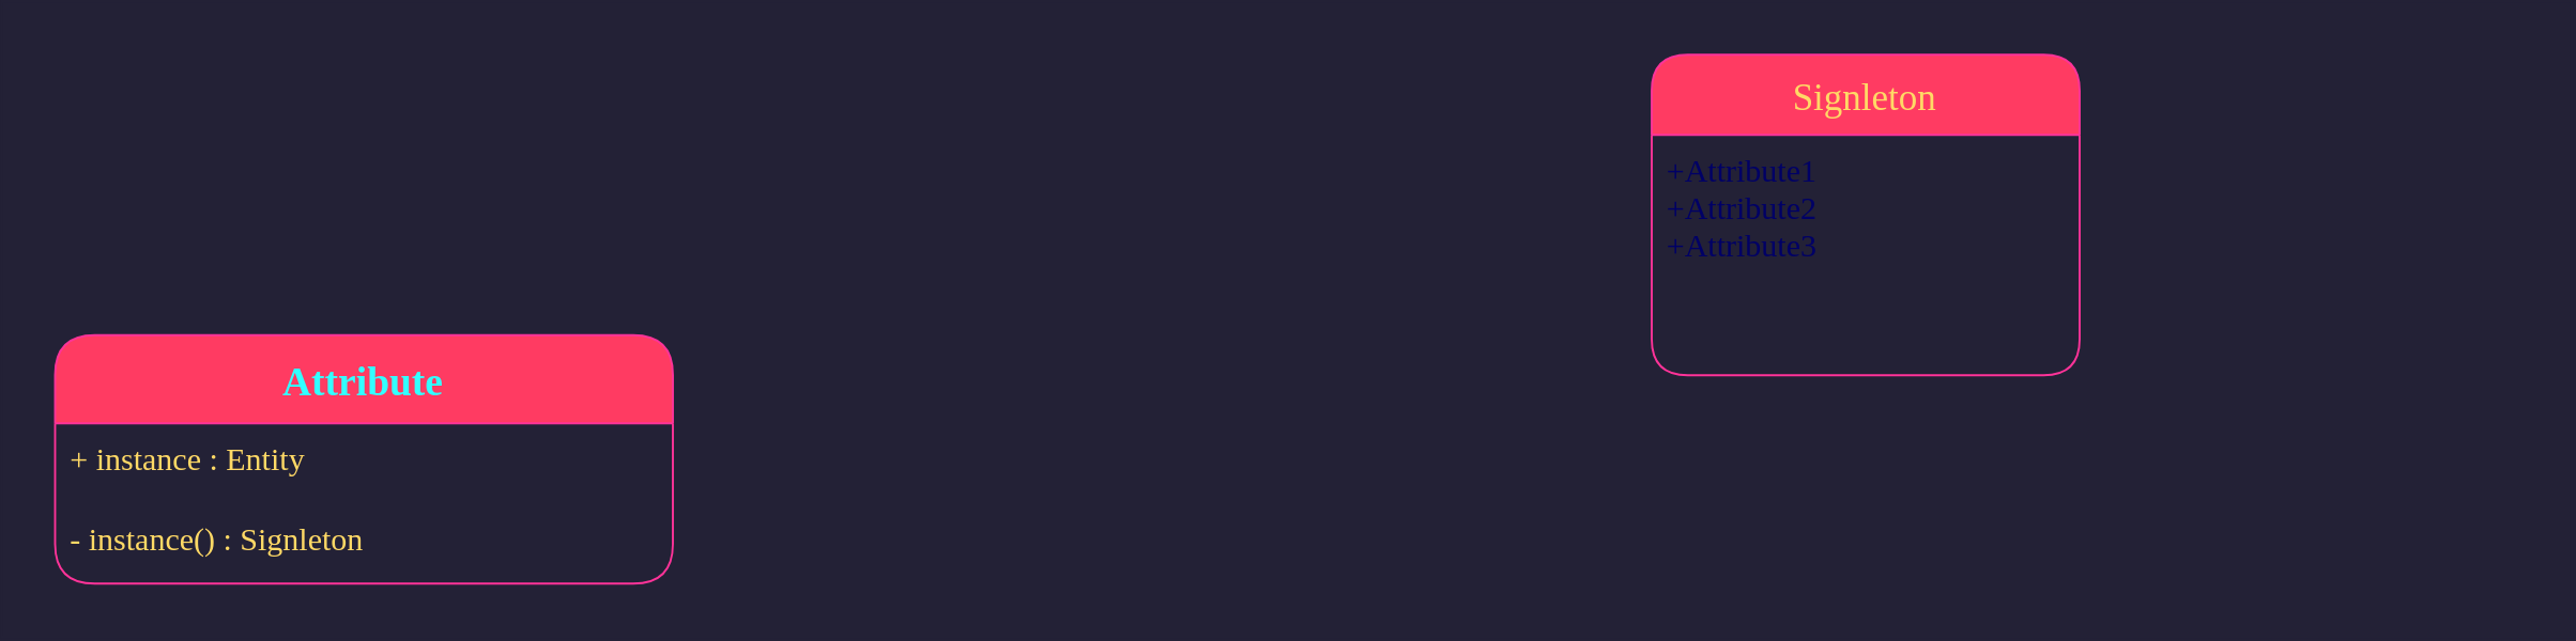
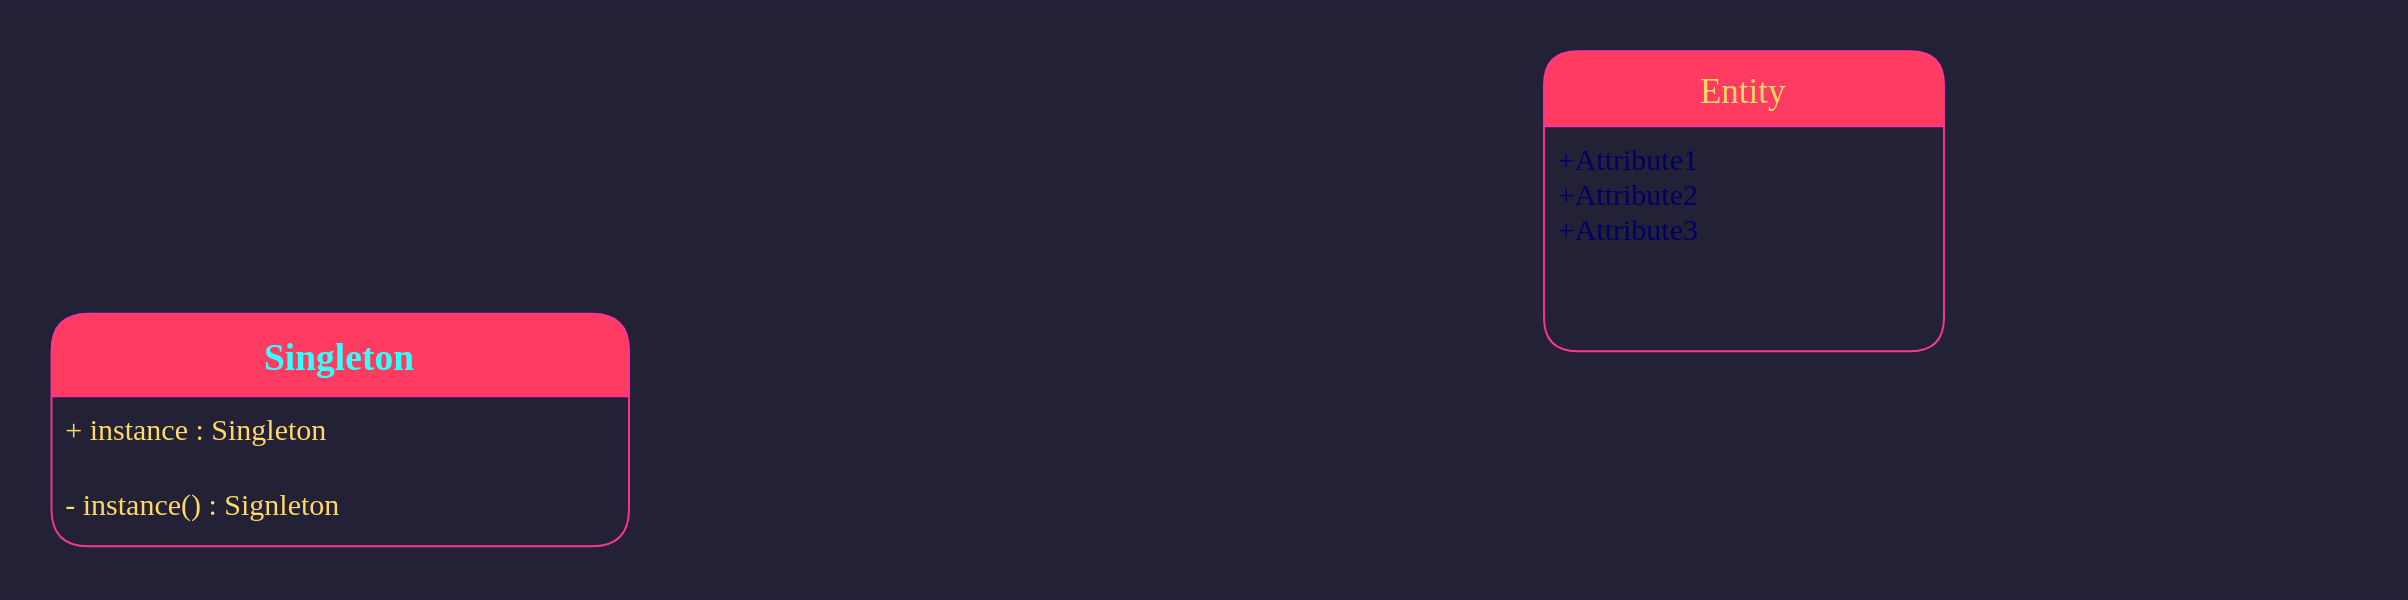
- <mxCell id="2" value="Signleton" style="swimlane;childLayout=stackLayout;horizontal=1;startSize=30;horizontalStack=0;rounded=1;fontSize=14;fontStyle=0;strokeWidth=0.75;resizeParent=0;resizeLast=1;shadow=0;dashed=0;align=center;strokeColor=#FF3399;fillColor=#FF3B62;fontColor=#FFD966;fontFamily=Montserrat;fontSource=https%3A%2F%2Ffonts.googleapis.com%2Fcss%3Ffamily%3DMontserrat;" vertex="1" parent="1"><mxGeometry x="617" y="20" width="160" height="120" as="geometry" /></mxCell>
+ <mxCell id="2" value="Entity" style="swimlane;childLayout=stackLayout;horizontal=1;startSize=30;horizontalStack=0;rounded=1;fontSize=14;fontStyle=0;strokeWidth=0.75;resizeParent=0;resizeLast=1;shadow=0;dashed=0;align=center;strokeColor=#FF3399;fillColor=#FF3B62;fontColor=#FFD966;fontFamily=Montserrat;fontSource=https%3A%2F%2Ffonts.googleapis.com%2Fcss%3Ffamily%3DMontserrat;" vertex="1" parent="1"><mxGeometry x="617" y="20" width="160" height="120" as="geometry" /></mxCell>
- <mxCell id="5" value="Attribute" style="swimlane;fontStyle=1;childLayout=stackLayout;horizontal=1;startSize=33;horizontalStack=0;resizeParent=1;resizeParentMax=0;resizeLast=0;collapsible=1;marginBottom=0;align=center;fontSize=15;fontFamily=Montserrat;fontSource=https%3A%2F%2Ffonts.googleapis.com%2Fcss%3Ffamily%3DMontserrat;fontColor=#33FFFF;strokeColor=#FF3399;strokeWidth=0.75;fillColor=#FF3B62;rounded=1;swimlaneLine=1;" vertex="1" parent="1"><mxGeometry x="20" y="125" width="231" height="93" as="geometry" /></mxCell>
+ <mxCell id="5" value="Singleton" style="swimlane;fontStyle=1;childLayout=stackLayout;horizontal=1;startSize=33;horizontalStack=0;resizeParent=1;resizeParentMax=0;resizeLast=0;collapsible=1;marginBottom=0;align=center;fontSize=15;fontFamily=Montserrat;fontSource=https%3A%2F%2Ffonts.googleapis.com%2Fcss%3Ffamily%3DMontserrat;fontColor=#33FFFF;strokeColor=#FF3399;strokeWidth=0.75;fillColor=#FF3B62;rounded=1;swimlaneLine=1;" vertex="1" parent="1"><mxGeometry x="20" y="125" width="231" height="93" as="geometry" /></mxCell>
- <mxCell id="6" value="+ instance : Entity" style="text;strokeColor=none;fillColor=none;spacingLeft=4;spacingRight=4;overflow=hidden;rotatable=0;points=[[0,0.5],[1,0.5]];portConstraint=eastwest;fontSize=12;fontFamily=Fira Code;fontSource=https%3A%2F%2Ffonts.googleapis.com%2Fcss%3Ffamily%3DFira%2BCode;fontColor=#FFD966;rounded=1;" vertex="1" parent="5"><mxGeometry y="33" width="231" height="30" as="geometry" /></mxCell>
+ <mxCell id="6" value="+ instance : Singleton" style="text;strokeColor=none;fillColor=none;spacingLeft=4;spacingRight=4;overflow=hidden;rotatable=0;points=[[0,0.5],[1,0.5]];portConstraint=eastwest;fontSize=12;fontFamily=Fira Code;fontSource=https%3A%2F%2Ffonts.googleapis.com%2Fcss%3Ffamily%3DFira%2BCode;fontColor=#FFD966;rounded=1;" vertex="1" parent="5"><mxGeometry y="33" width="231" height="30" as="geometry" /></mxCell>
